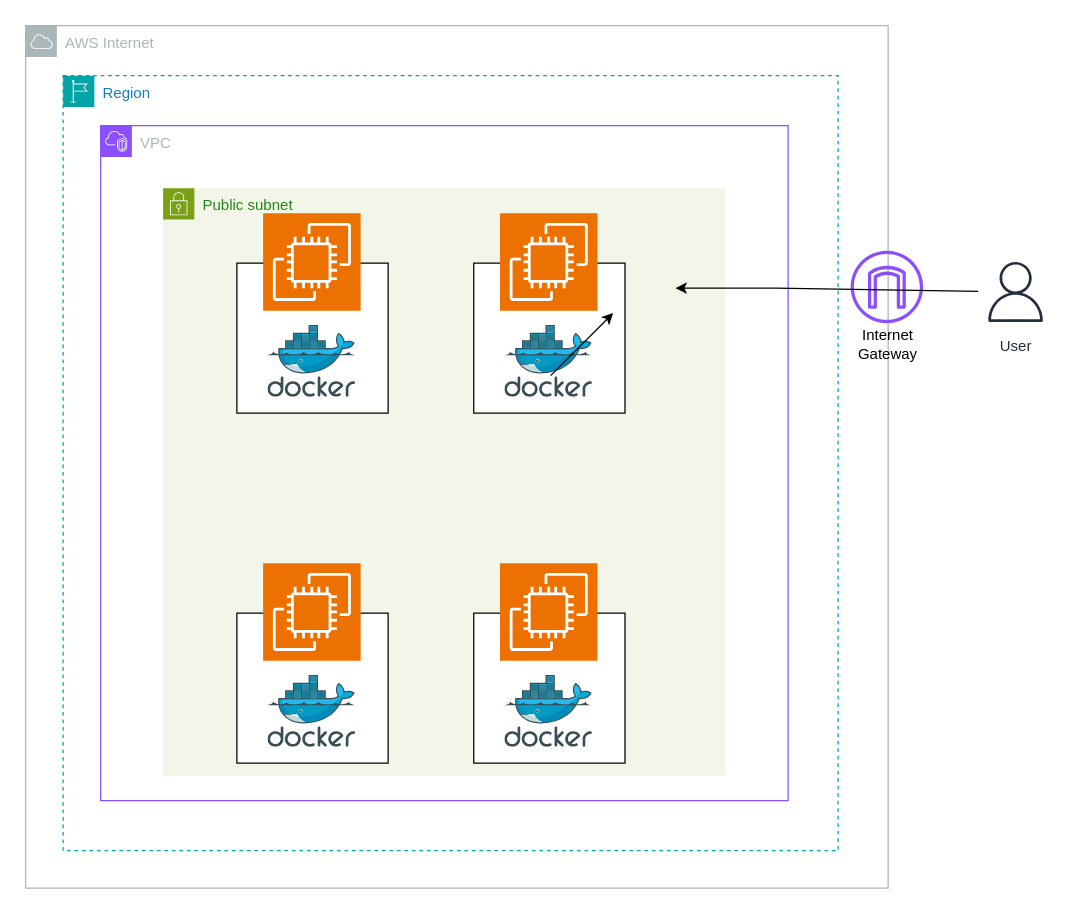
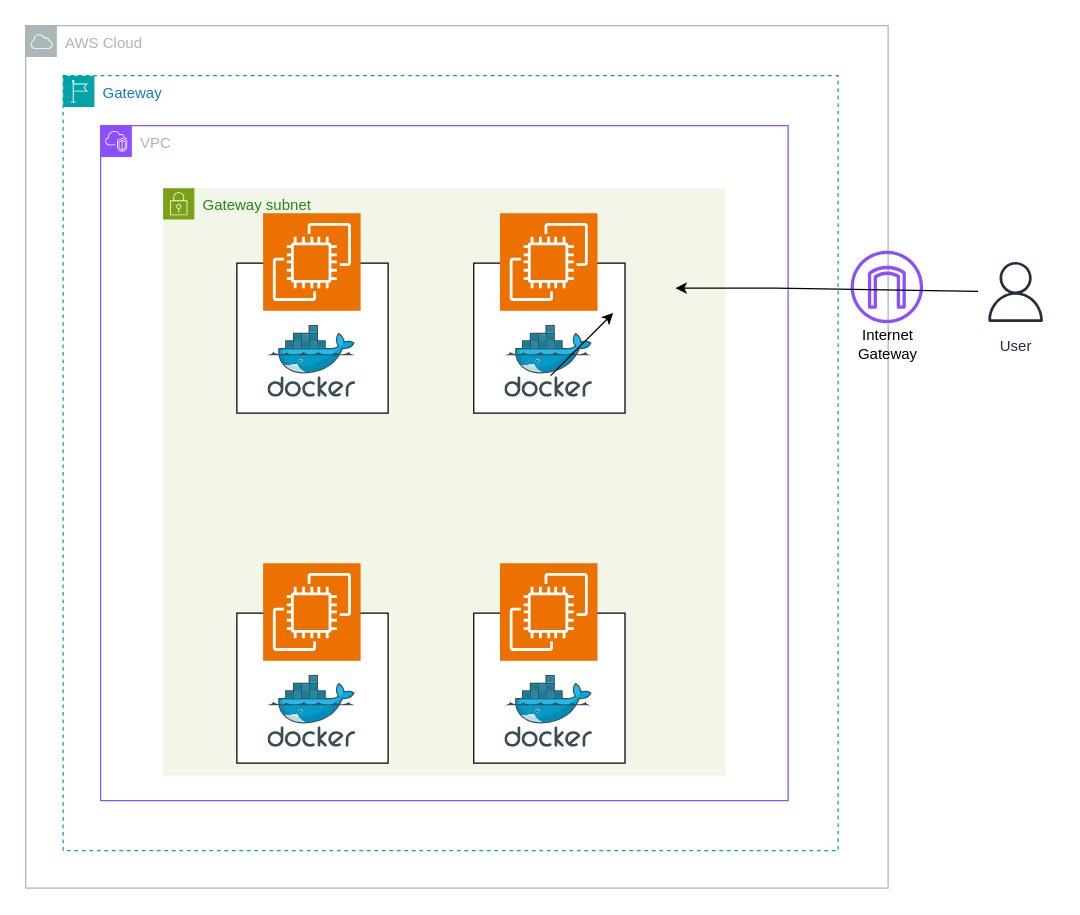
- <mxCell id="3" value="AWS Internet" style="sketch=0;outlineConnect=0;gradientColor=none;html=1;whiteSpace=wrap;fontSize=12;fontStyle=0;shape=mxgraph.aws4.group;grIcon=mxgraph.aws4.group_aws_cloud;strokeColor=#AAB7B8;fillColor=none;verticalAlign=top;align=left;spacingLeft=30;fontColor=#AAB7B8;dashed=0;" vertex="1" parent="2"><mxGeometry x="-30" y="-40" width="690" height="690" as="geometry" /></mxCell>
+ <mxCell id="3" value="AWS Cloud" style="sketch=0;outlineConnect=0;gradientColor=none;html=1;whiteSpace=wrap;fontSize=12;fontStyle=0;shape=mxgraph.aws4.group;grIcon=mxgraph.aws4.group_aws_cloud;strokeColor=#AAB7B8;fillColor=none;verticalAlign=top;align=left;spacingLeft=30;fontColor=#AAB7B8;dashed=0;" vertex="1" parent="2"><mxGeometry x="-30" y="-40" width="690" height="690" as="geometry" /></mxCell>
- <mxCell id="2" value="Region" style="points=[[0,0],[0.25,0],[0.5,0],[0.75,0],[1,0],[1,0.25],[1,0.5],[1,0.75],[1,1],[0.75,1],[0.5,1],[0.25,1],[0,1],[0,0.75],[0,0.5],[0,0.25]];outlineConnect=0;gradientColor=none;html=1;whiteSpace=wrap;fontSize=12;fontStyle=0;container=1;pointerEvents=0;collapsible=0;recursiveResize=0;shape=mxgraph.aws4.group;grIcon=mxgraph.aws4.group_region;strokeColor=#00A4A6;fillColor=none;verticalAlign=top;align=left;spacingLeft=30;fontColor=#147EBA;dashed=1;" vertex="1" parent="1"><mxGeometry x="50" y="60" width="620" height="620" as="geometry" /></mxCell>
+ <mxCell id="2" value="Gateway" style="points=[[0,0],[0.25,0],[0.5,0],[0.75,0],[1,0],[1,0.25],[1,0.5],[1,0.75],[1,1],[0.75,1],[0.5,1],[0.25,1],[0,1],[0,0.75],[0,0.5],[0,0.25]];outlineConnect=0;gradientColor=none;html=1;whiteSpace=wrap;fontSize=12;fontStyle=0;container=1;pointerEvents=0;collapsible=0;recursiveResize=0;shape=mxgraph.aws4.group;grIcon=mxgraph.aws4.group_region;strokeColor=#00A4A6;fillColor=none;verticalAlign=top;align=left;spacingLeft=30;fontColor=#147EBA;dashed=1;" vertex="1" parent="1"><mxGeometry x="50" y="60" width="620" height="620" as="geometry" /></mxCell>
- <mxCell id="5" value="Public subnet" style="points=[[0,0],[0.25,0],[0.5,0],[0.75,0],[1,0],[1,0.25],[1,0.5],[1,0.75],[1,1],[0.75,1],[0.5,1],[0.25,1],[0,1],[0,0.75],[0,0.5],[0,0.25]];outlineConnect=0;gradientColor=none;html=1;whiteSpace=wrap;fontSize=12;fontStyle=0;container=1;pointerEvents=0;collapsible=0;recursiveResize=0;shape=mxgraph.aws4.group;grIcon=mxgraph.aws4.group_security_group;grStroke=0;strokeColor=#7AA116;fillColor=#F2F6E8;verticalAlign=top;align=left;spacingLeft=30;fontColor=#248814;dashed=0;" vertex="1" parent="4"><mxGeometry x="50" y="50" width="450" height="470" as="geometry" /></mxCell>
+ <mxCell id="5" value="Gateway subnet" style="points=[[0,0],[0.25,0],[0.5,0],[0.75,0],[1,0],[1,0.25],[1,0.5],[1,0.75],[1,1],[0.75,1],[0.5,1],[0.25,1],[0,1],[0,0.75],[0,0.5],[0,0.25]];outlineConnect=0;gradientColor=none;html=1;whiteSpace=wrap;fontSize=12;fontStyle=0;container=1;pointerEvents=0;collapsible=0;recursiveResize=0;shape=mxgraph.aws4.group;grIcon=mxgraph.aws4.group_security_group;grStroke=0;strokeColor=#7AA116;fillColor=#F2F6E8;verticalAlign=top;align=left;spacingLeft=30;fontColor=#248814;dashed=0;" vertex="1" parent="4"><mxGeometry x="50" y="50" width="450" height="470" as="geometry" /></mxCell>
